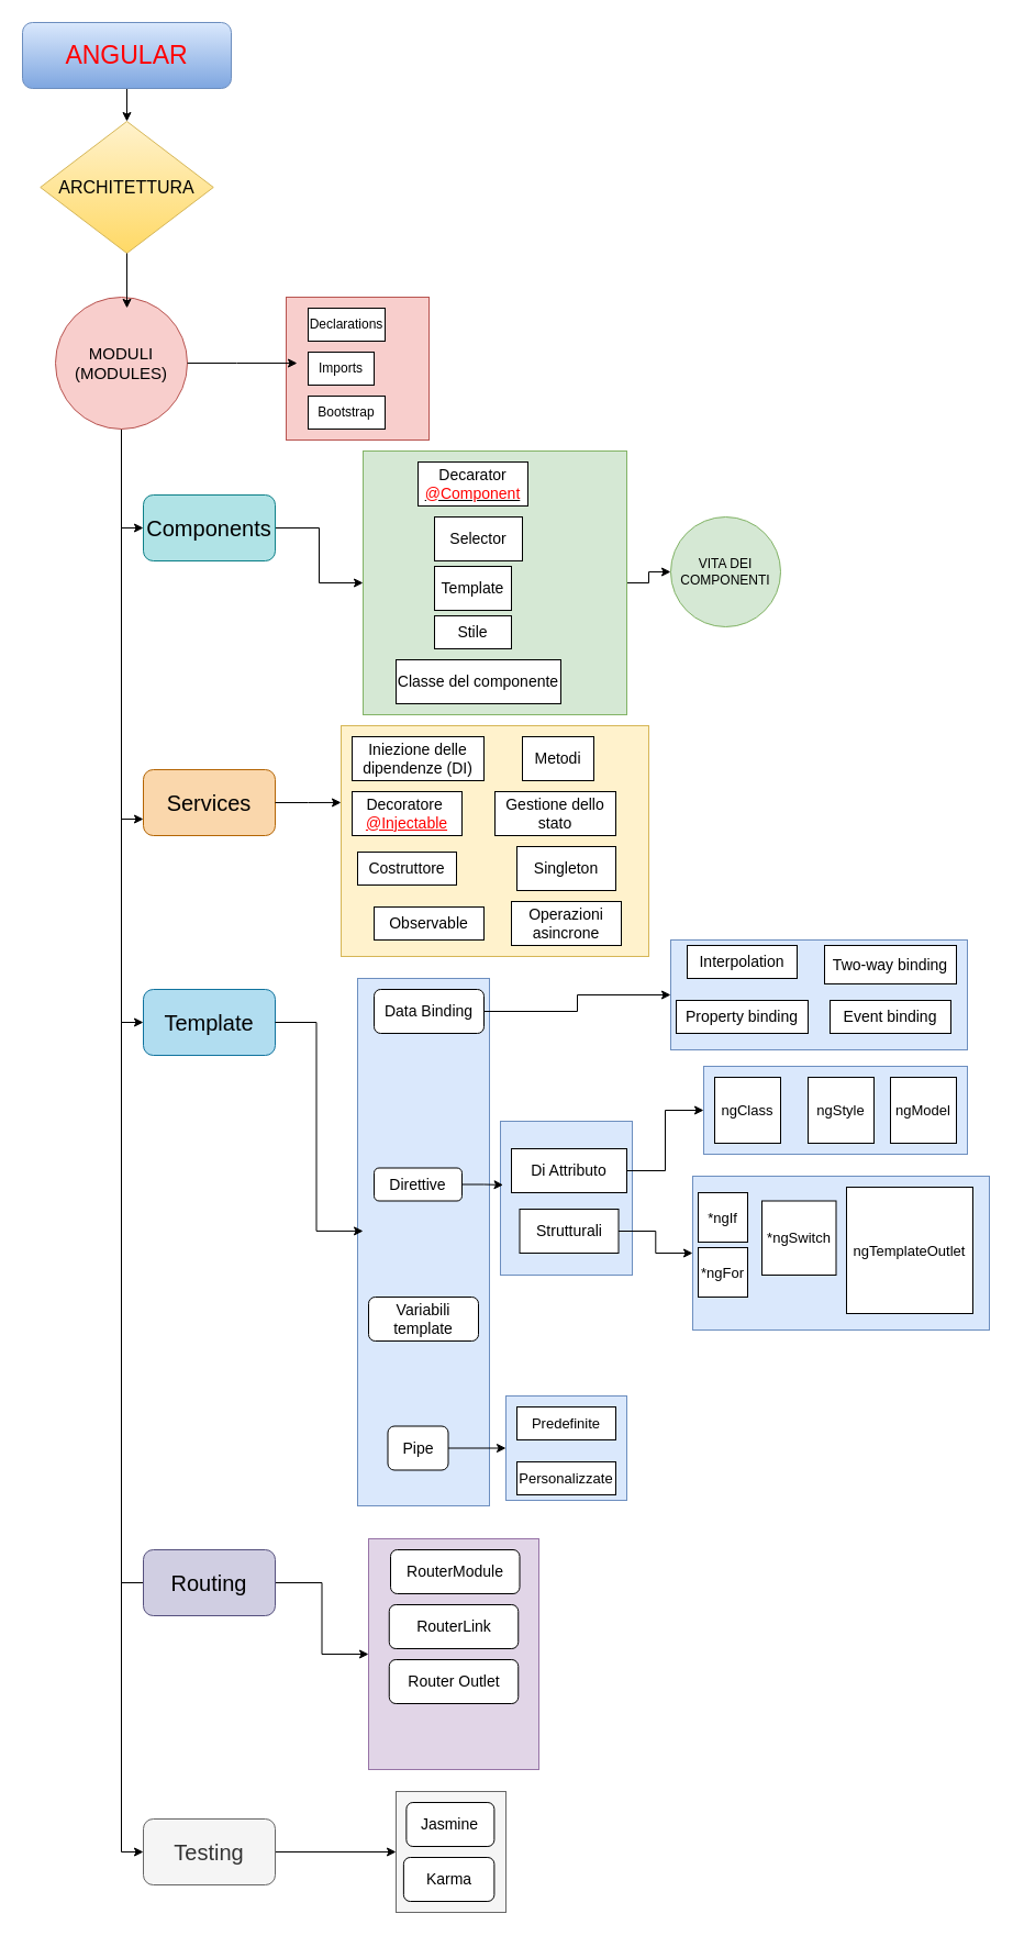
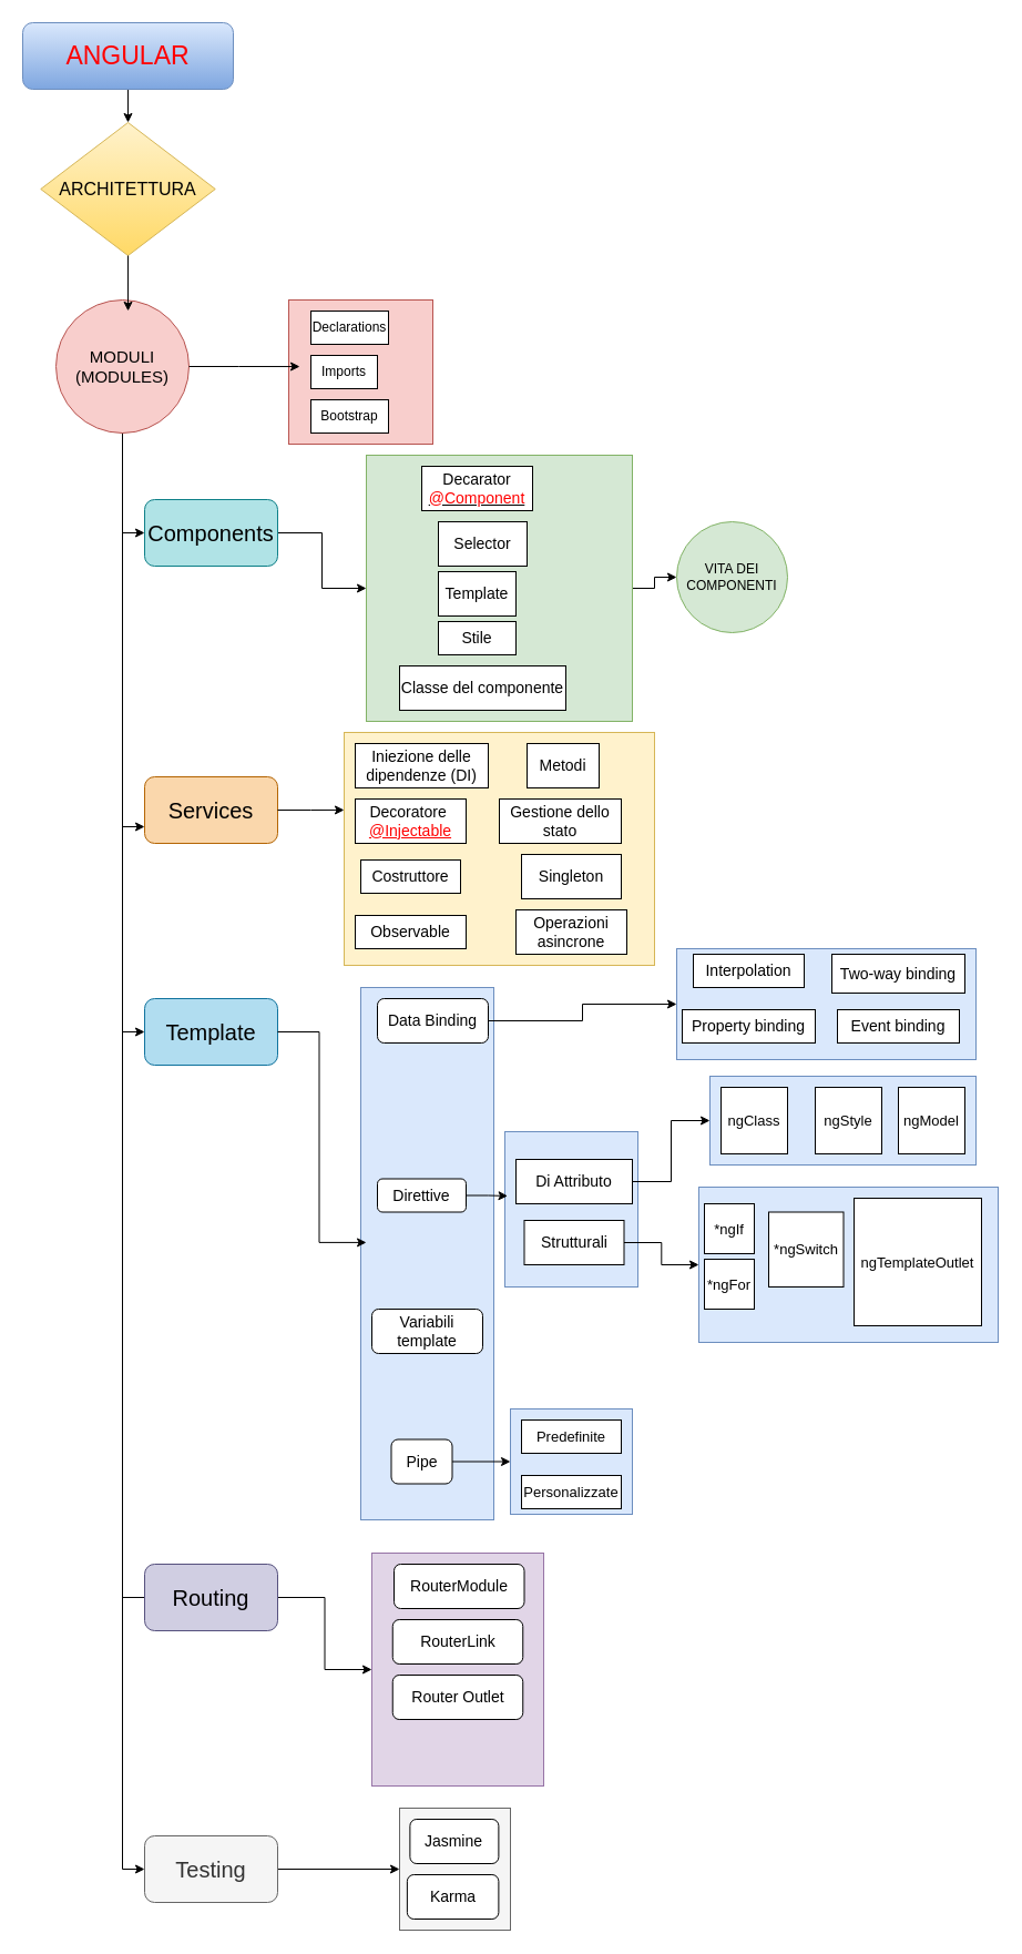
- <mxCell id="26" value="&lt;font style=&quot;font-size: 14px;&quot;&gt;Observable&lt;/font&gt;" style="whiteSpace=wrap;html=1;" parent="1" vertex="1"><mxGeometry x="340" y="825" width="100" height="30" as="geometry" /></mxCell>
+ <mxCell id="26" value="&lt;font style=&quot;font-size: 14px;&quot;&gt;Observable&lt;/font&gt;" style="whiteSpace=wrap;html=1;" parent="1" vertex="1"><mxGeometry x="320" y="825" width="100" height="30" as="geometry" /></mxCell>
